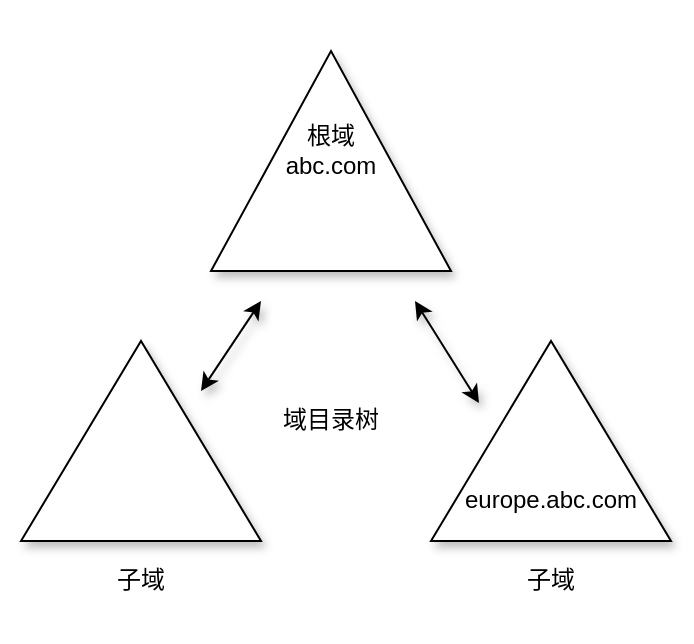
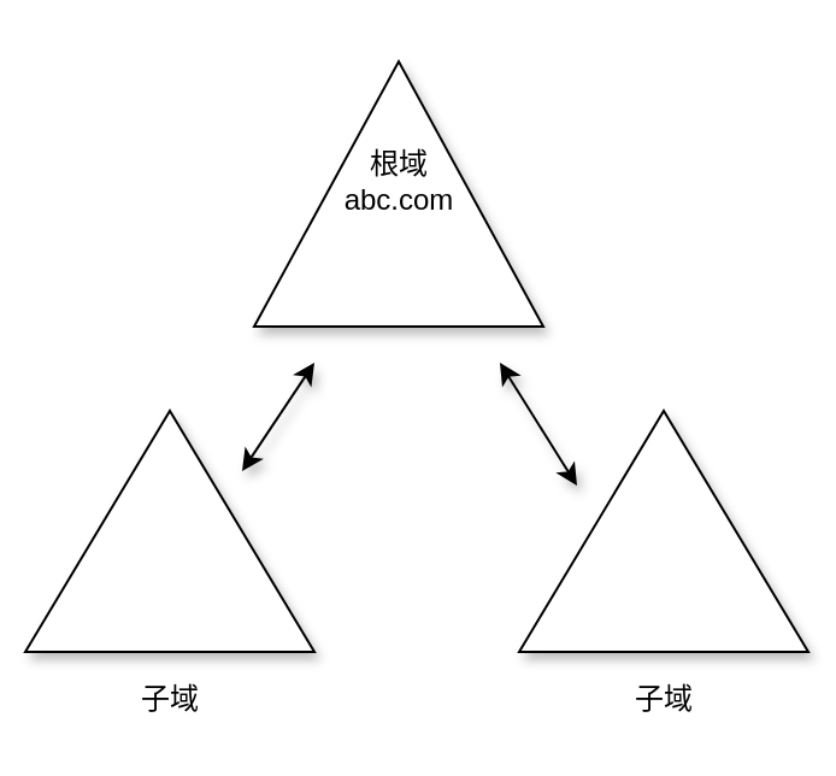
- <mxCell id="9" value="域目录树" style="text;html=1;align=center;verticalAlign=middle;resizable=0;points=[];autosize=1;shadow=1;" parent="1" vertex="1"><mxGeometry x="135" y="200" width="60" height="20" as="geometry" /></mxCell>
- <mxCell id="7" value="europe.abc.com" style="text;html=1;align=center;verticalAlign=middle;resizable=0;points=[];autosize=1;shadow=1;" parent="1" vertex="1"><mxGeometry x="225" y="240" width="100" height="20" as="geometry" /></mxCell>
